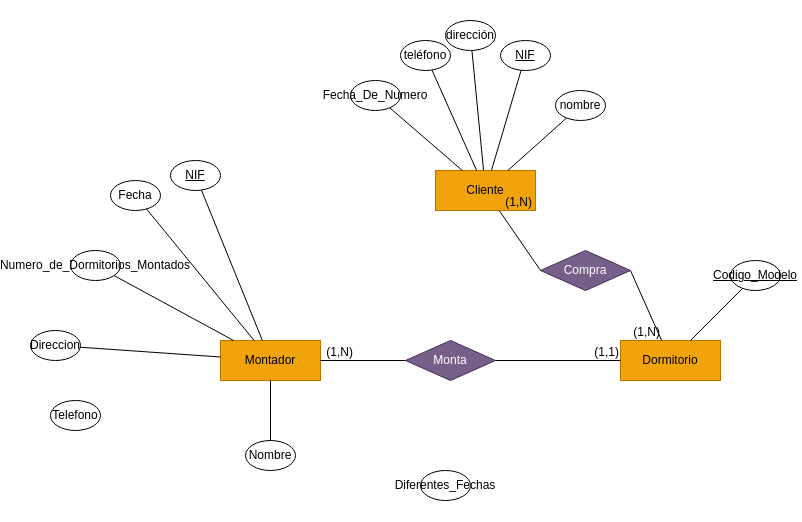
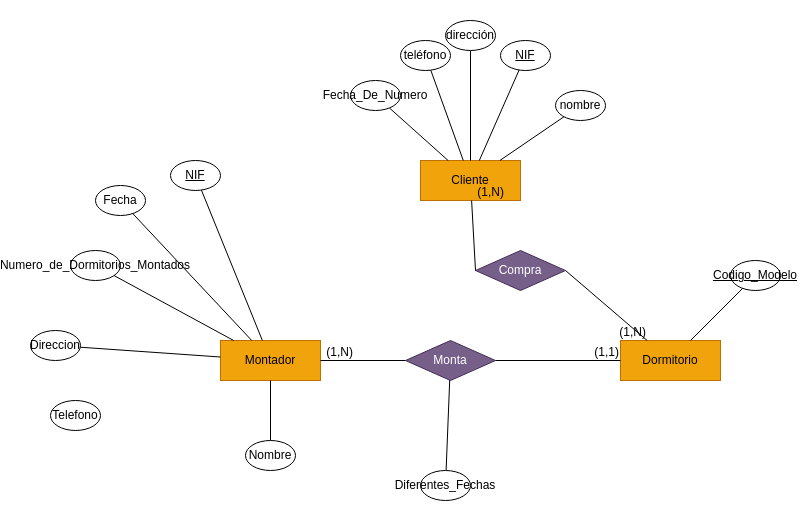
- <mxCell id="4" value="Cliente" style="whiteSpace=wrap;html=1;align=center;fillColor=#f0a30a;strokeColor=#BD7000;fontColor=#000000;" parent="1" vertex="1"><mxGeometry x="425" y="170" width="100" height="40" as="geometry" /></mxCell>
+ <mxCell id="4" value="Cliente" style="whiteSpace=wrap;html=1;align=center;fillColor=#f0a30a;strokeColor=#BD7000;fontColor=#000000;" parent="1" vertex="1"><mxGeometry x="410" y="160" width="100" height="40" as="geometry" /></mxCell>
- <mxCell id="10" value="Fecha" style="ellipse;whiteSpace=wrap;html=1;align=center;" parent="1" vertex="1"><mxGeometry x="100" y="180" width="50" height="30" as="geometry" /></mxCell>
+ <mxCell id="10" value="Fecha" style="ellipse;whiteSpace=wrap;html=1;align=center;" parent="1" vertex="1"><mxGeometry x="85" y="185" width="50" height="30" as="geometry" /></mxCell>
- <mxCell id="35" value="Compra" style="shape=rhombus;perimeter=rhombusPerimeter;whiteSpace=wrap;html=1;align=center;fillColor=#76608a;fontColor=#ffffff;strokeColor=#432D57;" parent="1" vertex="1"><mxGeometry x="530" y="250" width="90" height="40" as="geometry" /></mxCell>
+ <mxCell id="35" value="Compra" style="shape=rhombus;perimeter=rhombusPerimeter;whiteSpace=wrap;html=1;align=center;fillColor=#76608a;fontColor=#ffffff;strokeColor=#432D57;" parent="1" vertex="1"><mxGeometry x="465" y="250" width="90" height="40" as="geometry" /></mxCell>
+ <mxCell id="33" value="" style="endArrow=none;html=1;rounded=0;" parent="1" source="28" target="34" edge="1"><mxGeometry relative="1" as="geometry"><mxPoint x="405" y="275" as="sourcePoint" /><mxPoint x="465" y="275" as="targetPoint" /></mxGeometry></mxCell>
